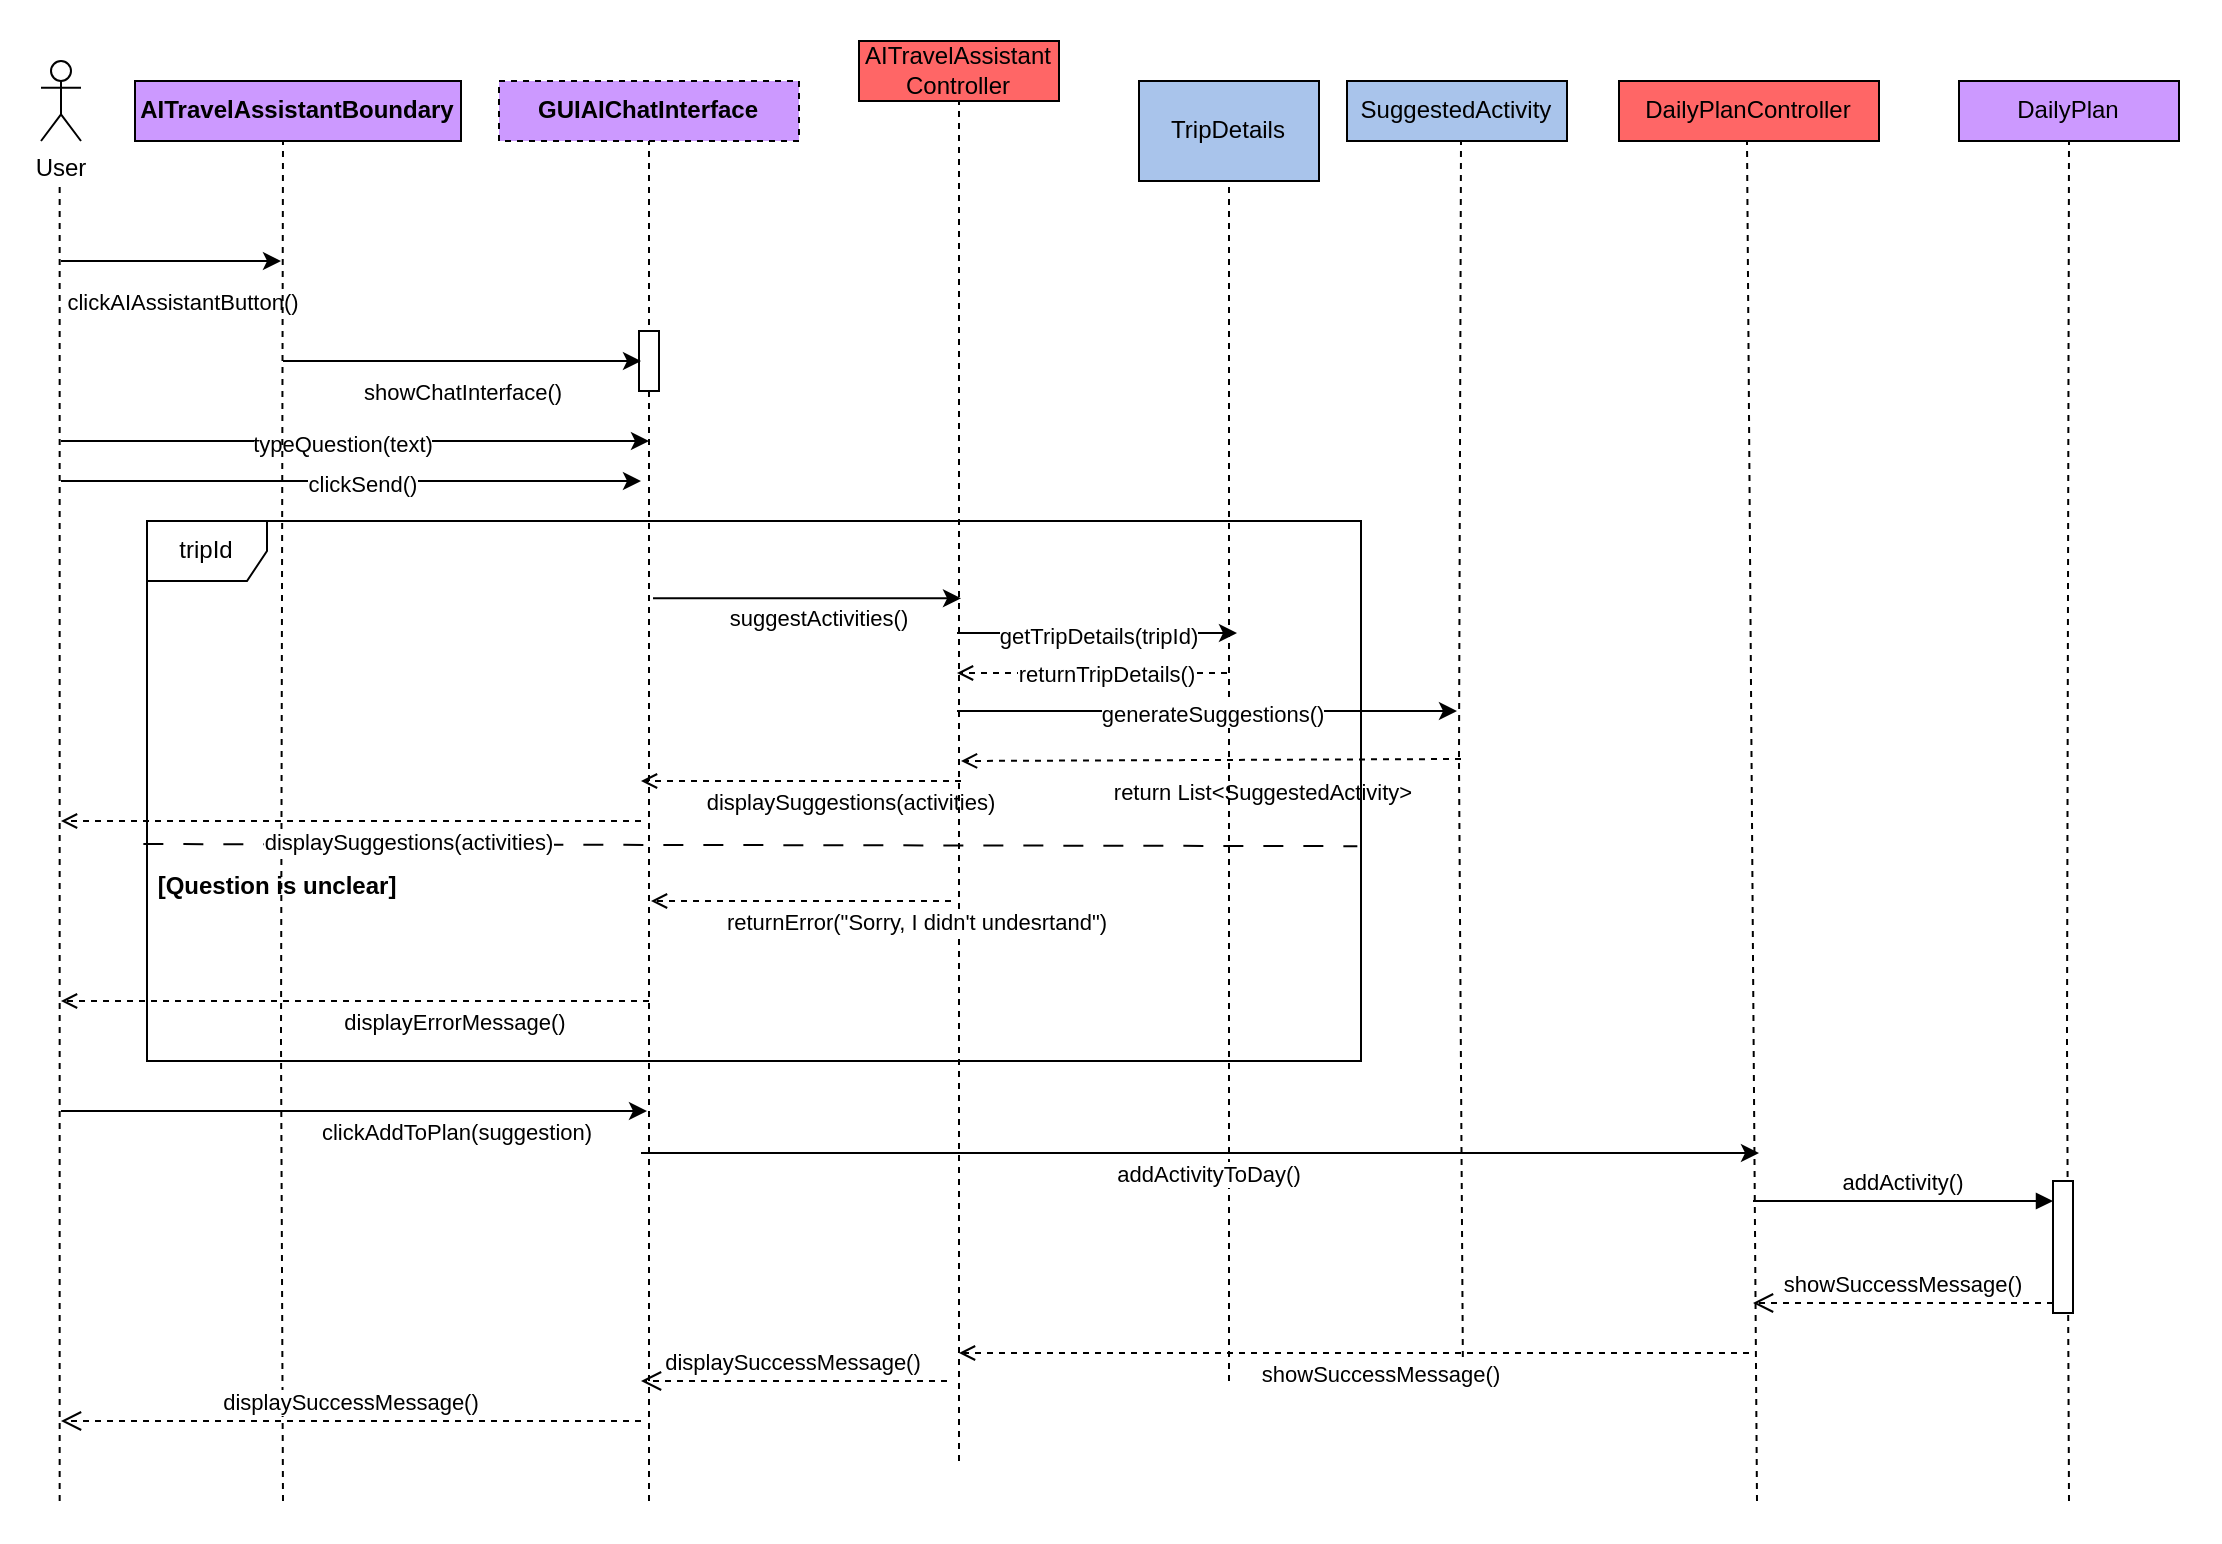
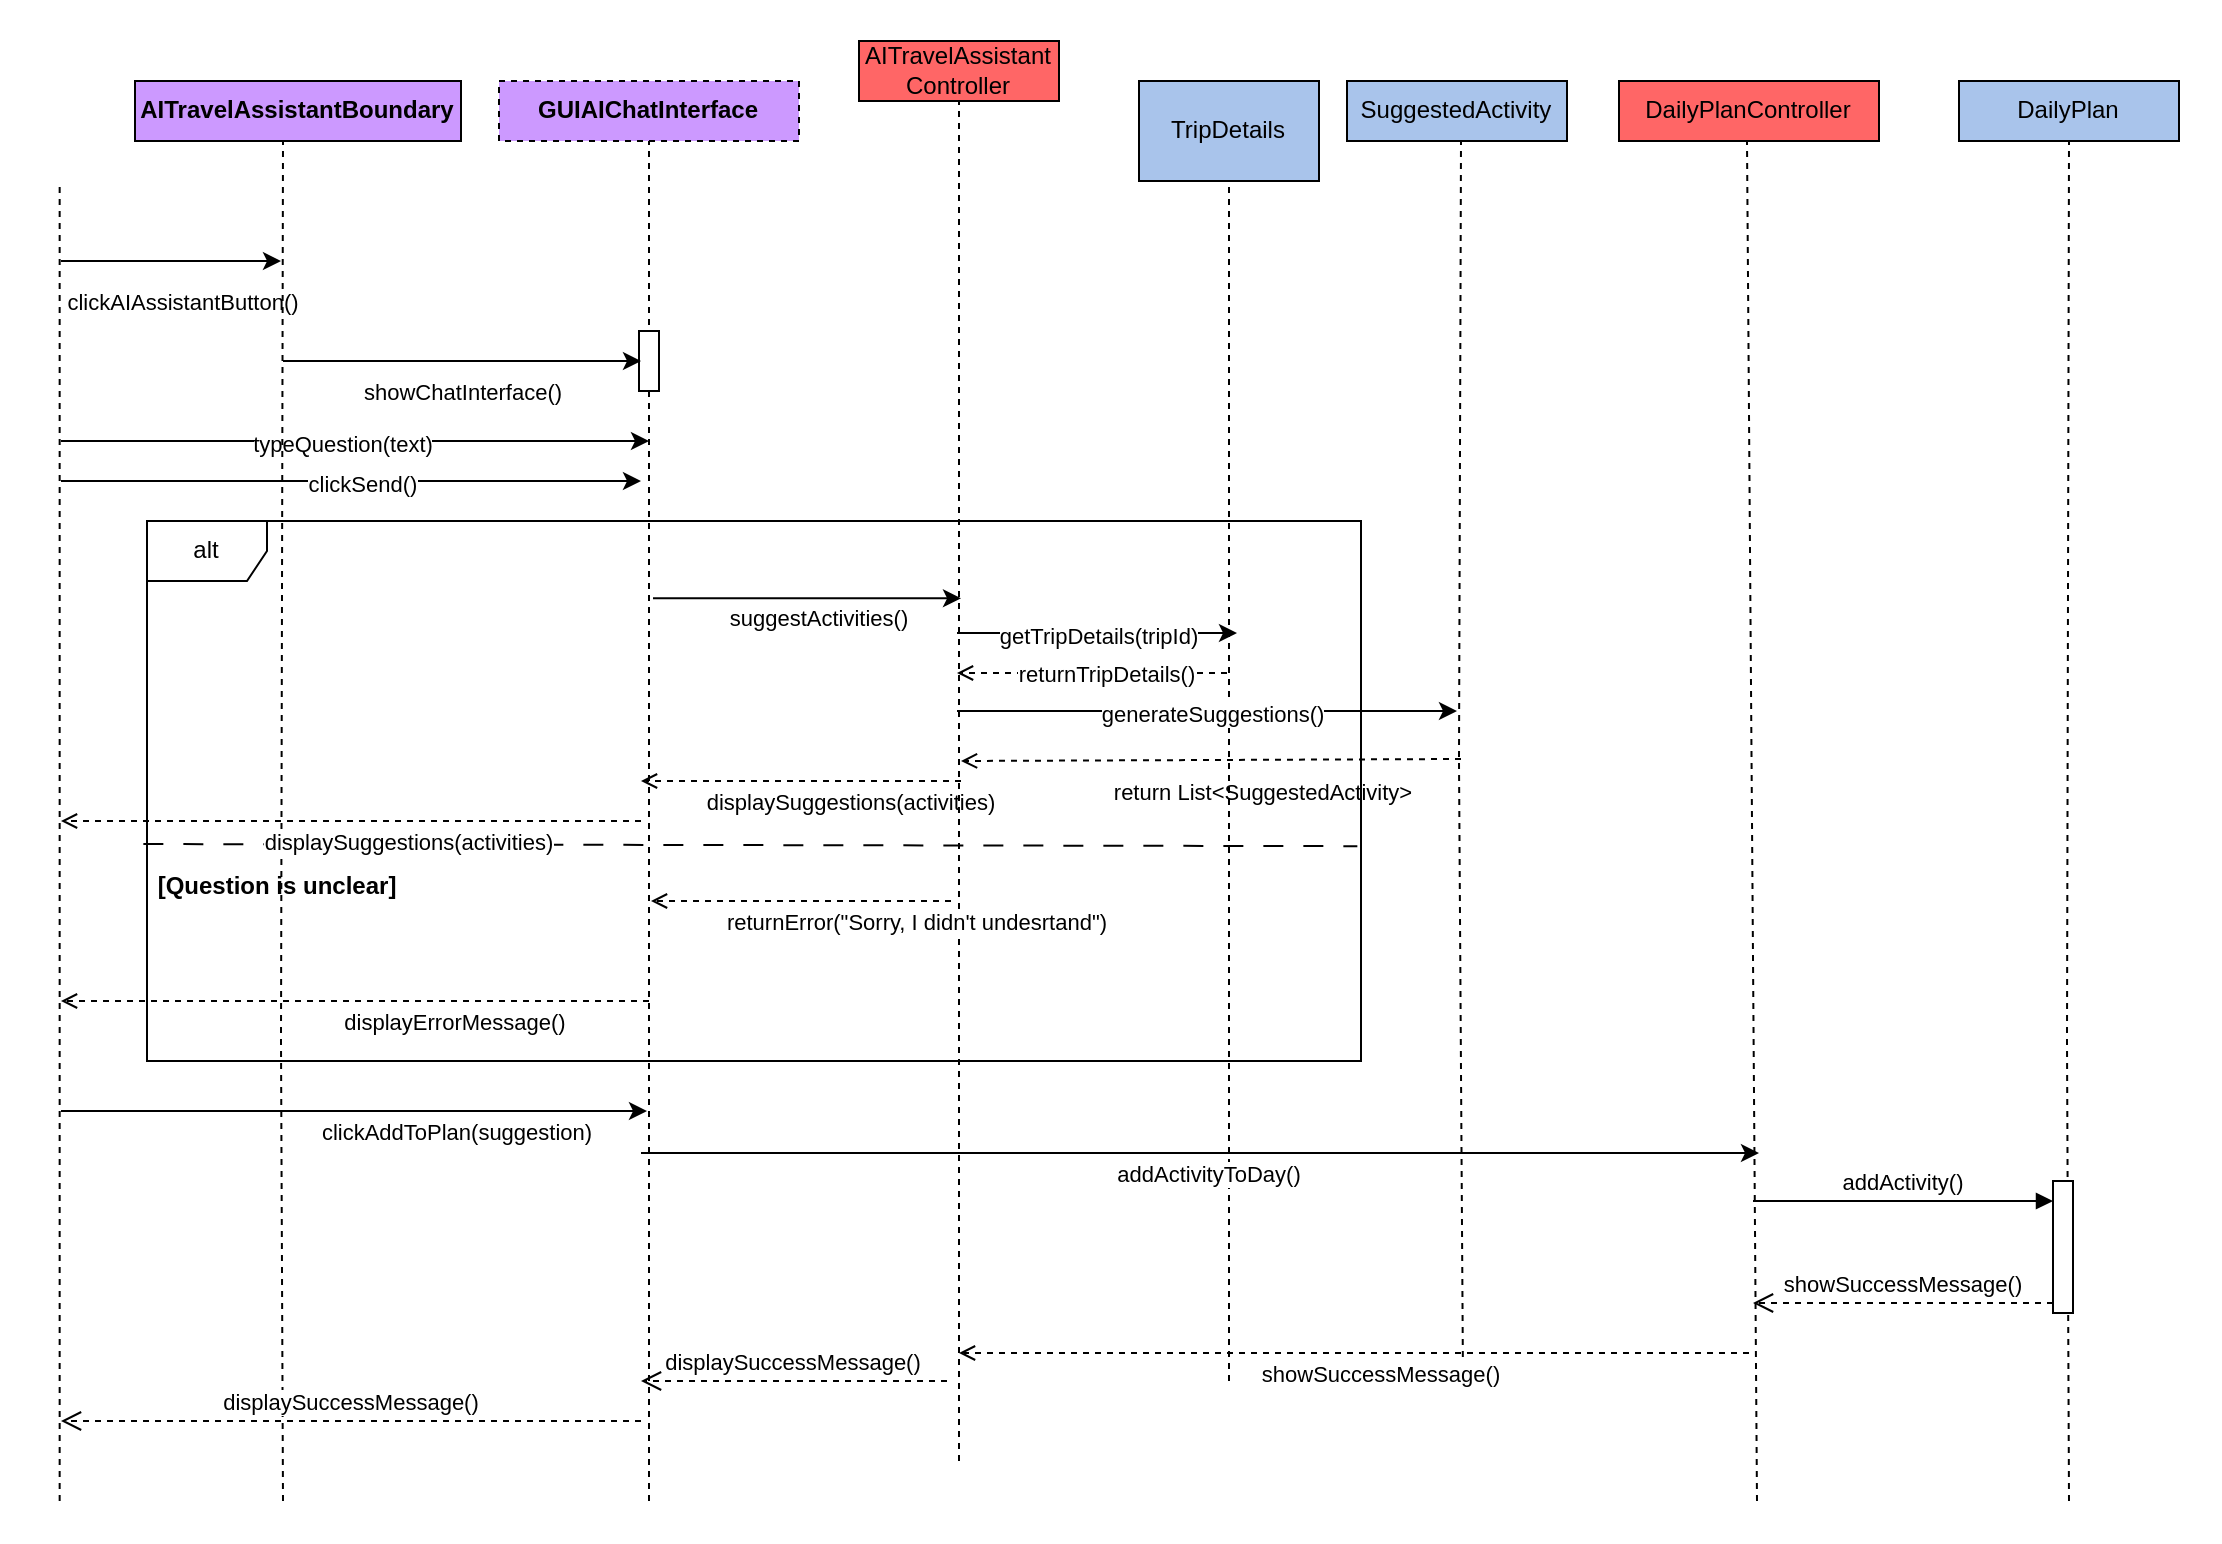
- <mxCell id="12" value="User" style="shape=umlActor;verticalLabelPosition=bottom;verticalAlign=top;html=1;" parent="1" vertex="1"><mxGeometry x="20" y="30" width="20" height="40" as="geometry" /></mxCell>
- <mxCell id="35" value="DailyPlan" style="rounded=0;whiteSpace=wrap;html=1;fillColor=#cc99ff;" parent="1" vertex="1"><mxGeometry x="979" y="40" width="110" height="30" as="geometry" /></mxCell>
+ <mxCell id="35" value="DailyPlan" style="rounded=0;whiteSpace=wrap;html=1;fillColor=#A9C4EB;" parent="1" vertex="1"><mxGeometry x="979" y="40" width="110" height="30" as="geometry" /></mxCell>
- <mxCell id="45" value="tripId" style="shape=umlFrame;whiteSpace=wrap;html=1;pointerEvents=0;" parent="1" vertex="1"><mxGeometry x="73" y="260" width="607" height="270" as="geometry" /></mxCell>
+ <mxCell id="45" value="alt" style="shape=umlFrame;whiteSpace=wrap;html=1;pointerEvents=0;" parent="1" vertex="1"><mxGeometry x="73" y="260" width="607" height="270" as="geometry" /></mxCell>
